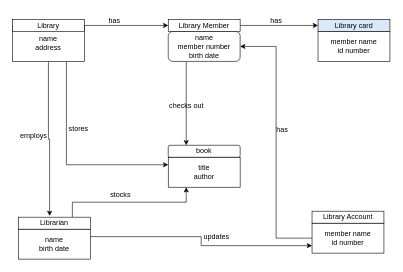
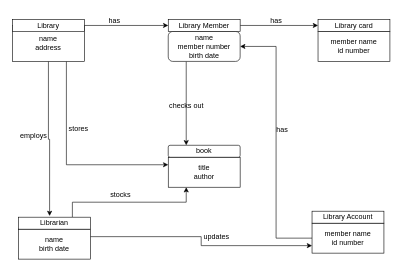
- <mxCell id="12" value="Library card" style="rounded=0;whiteSpace=wrap;html=1;fillColor=#dae8fc;" vertex="1" parent="1"><mxGeometry x="530" y="32" width="120" height="20" as="geometry" /></mxCell>
+ <mxCell id="12" value="Library card" style="rounded=0;whiteSpace=wrap;html=1;" vertex="1" parent="1"><mxGeometry x="530" y="32" width="120" height="20" as="geometry" /></mxCell>
